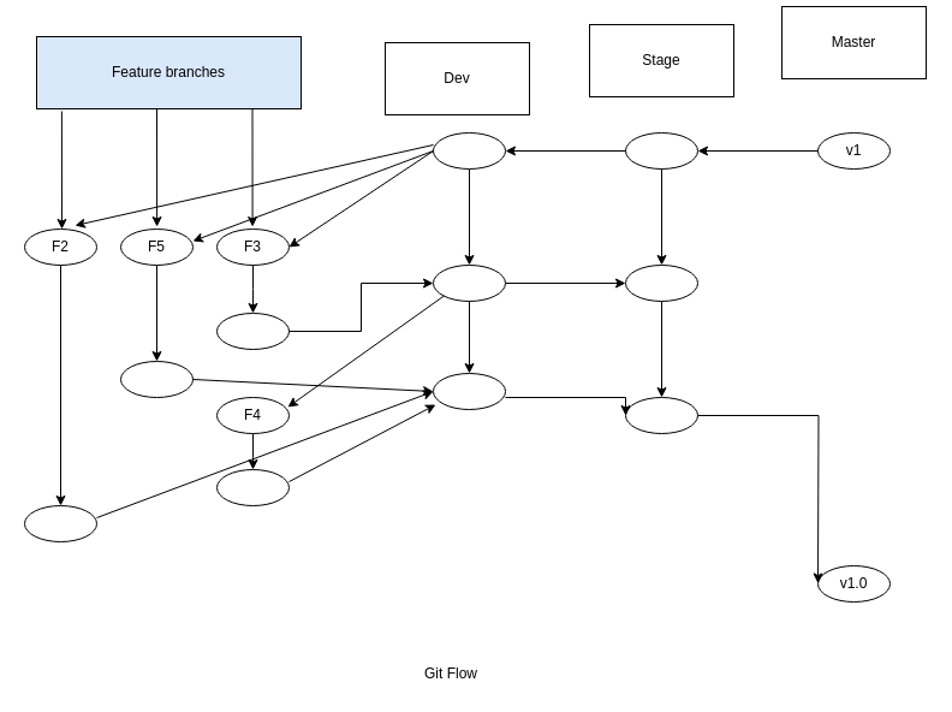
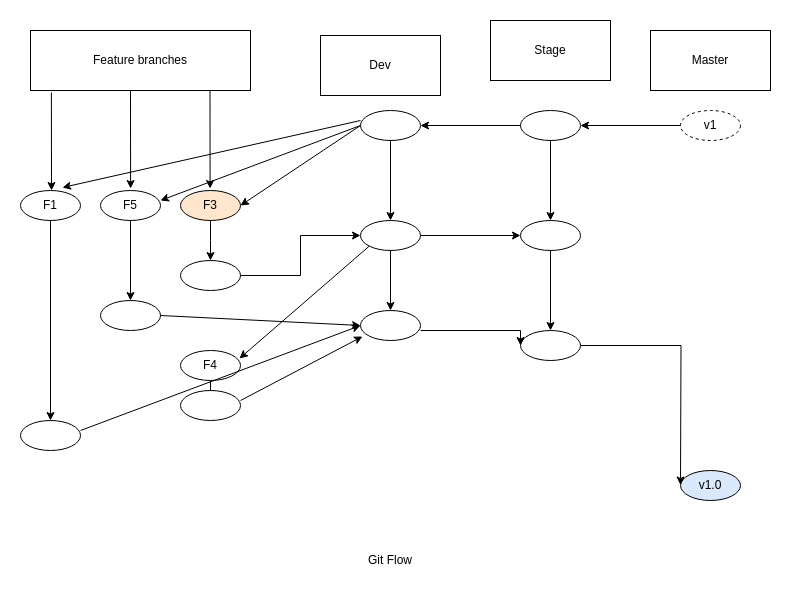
- <mxCell id="2" value="Master" style="rounded=0;whiteSpace=wrap;html=1;" parent="1" vertex="1"><mxGeometry x="650" y="5" width="120" height="60" as="geometry" /></mxCell>
+ <mxCell id="2" value="Master" style="rounded=0;whiteSpace=wrap;html=1;" parent="1" vertex="1"><mxGeometry x="650" y="30" width="120" height="60" as="geometry" /></mxCell>
- <mxCell id="5" value="Feature branches" style="rounded=0;whiteSpace=wrap;html=1;fillColor=#dae8fc;" parent="1" vertex="1"><mxGeometry x="30" y="30" width="220" height="60" as="geometry" /></mxCell>
+ <mxCell id="5" value="Feature branches" style="rounded=0;whiteSpace=wrap;html=1;" parent="1" vertex="1"><mxGeometry x="30" y="30" width="220" height="60" as="geometry" /></mxCell>
- <mxCell id="15" value="v1" style="ellipse;whiteSpace=wrap;html=1;" parent="1" vertex="1"><mxGeometry x="680" y="110" width="60" height="30" as="geometry" /></mxCell>
+ <mxCell id="15" value="v1" style="ellipse;whiteSpace=wrap;html=1;dashed=1;" parent="1" vertex="1"><mxGeometry x="680" y="110" width="60" height="30" as="geometry" /></mxCell>
- <mxCell id="9" value="F2" style="ellipse;whiteSpace=wrap;html=1;" parent="1" vertex="1"><mxGeometry x="20" y="190" width="60" height="30" as="geometry" /></mxCell>
+ <mxCell id="9" value="F1" style="ellipse;whiteSpace=wrap;html=1;" parent="1" vertex="1"><mxGeometry x="20" y="190" width="60" height="30" as="geometry" /></mxCell>
- <mxCell id="21" value="F3" style="ellipse;whiteSpace=wrap;html=1;" parent="1" vertex="1"><mxGeometry x="180" y="190" width="60" height="30" as="geometry" /></mxCell>
+ <mxCell id="21" value="F3" style="ellipse;whiteSpace=wrap;html=1;fillColor=#ffe6cc;" parent="1" vertex="1"><mxGeometry x="180" y="190" width="60" height="30" as="geometry" /></mxCell>
- <mxCell id="37" value="F4" style="ellipse;whiteSpace=wrap;html=1;" parent="1" vertex="1"><mxGeometry x="180" y="330" width="60" height="30" as="geometry" /></mxCell>
+ <mxCell id="37" value="F4" style="ellipse;whiteSpace=wrap;html=1;" parent="1" vertex="1"><mxGeometry x="180" y="350" width="60" height="30" as="geometry" /></mxCell>
- <mxCell id="35" value="v1.0" style="ellipse;whiteSpace=wrap;html=1;" parent="1" vertex="1"><mxGeometry x="680" y="470" width="60" height="30" as="geometry" /></mxCell>
+ <mxCell id="35" value="v1.0" style="ellipse;whiteSpace=wrap;html=1;fillColor=#dae8fc;" parent="1" vertex="1"><mxGeometry x="680" y="470" width="60" height="30" as="geometry" /></mxCell>
- <mxCell id="46" value="Git Flow" style="text;html=1;strokeColor=none;fillColor=none;align=center;verticalAlign=middle;whiteSpace=wrap;rounded=0;" parent="1" vertex="1"><mxGeometry x="225" y="550" width="300" height="20" as="geometry" /></mxCell>
+ <mxCell id="46" value="Git Flow" style="text;html=1;strokeColor=none;fillColor=none;align=center;verticalAlign=middle;whiteSpace=wrap;rounded=0;" parent="1" vertex="1"><mxGeometry x="240" y="550" width="300" height="20" as="geometry" /></mxCell>
